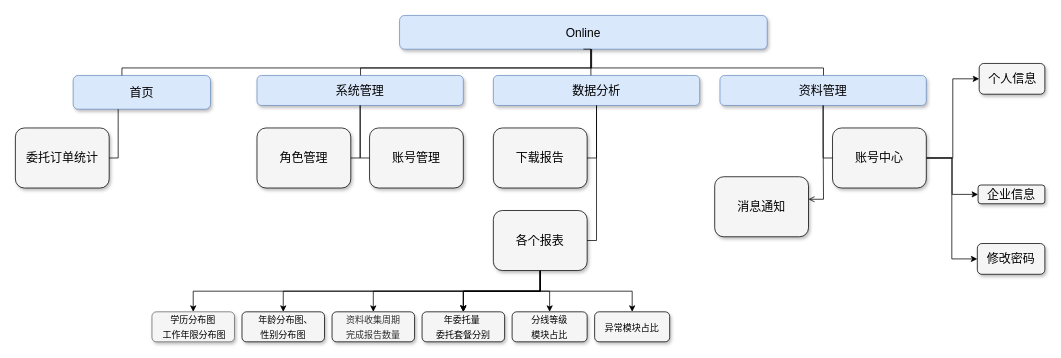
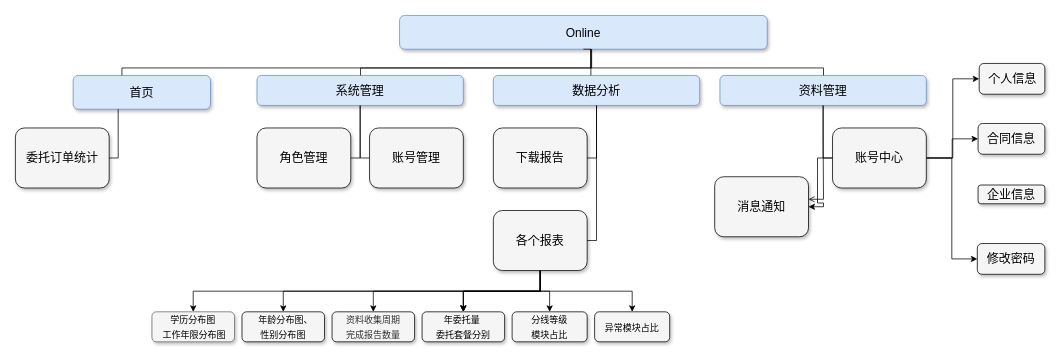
+ <mxCell id="14" style="edgeStyle=orthogonalEdgeStyle;rounded=0;orthogonalLoop=1;jettySize=auto;html=1;" edge="1" parent="1" source="15" target="26"><mxGeometry relative="1" as="geometry" /></mxCell>
+ <mxCell id="26" value="&lt;span&gt;合同信息&lt;/span&gt;" style="whiteSpace=wrap;html=1;rounded=1;shadow=1;strokeWidth=1;fontSize=16;align=center;fillColor=#f5f5f5;strokeColor=default;flipV=1;direction=east;glass=0;" parent="1" vertex="1"><mxGeometry x="1303" y="164" width="89" height="41" as="geometry" /></mxCell>
- <mxCell id="11" style="edgeStyle=orthogonalEdgeStyle;rounded=0;orthogonalLoop=1;jettySize=auto;html=1;" edge="1" parent="1" source="15" target="27"><mxGeometry relative="1" as="geometry" /></mxCell>
+ <mxCell id="11" style="edgeStyle=orthogonalEdgeStyle;rounded=0;orthogonalLoop=1;jettySize=auto;html=1;" edge="1" parent="1" source="15" target="25"><mxGeometry relative="1" as="geometry" /></mxCell>
